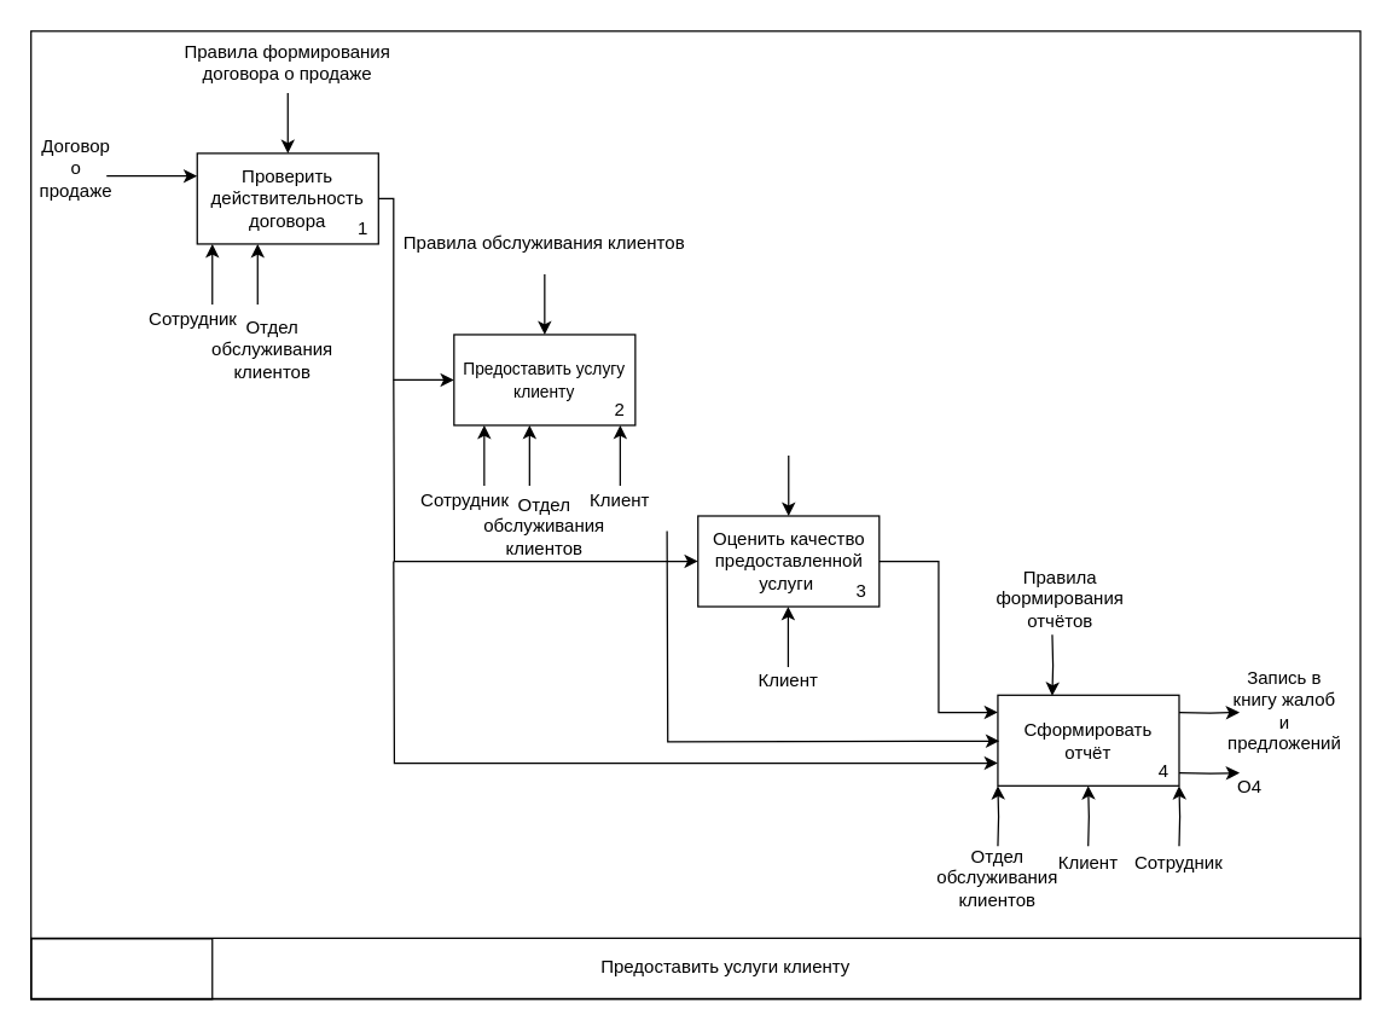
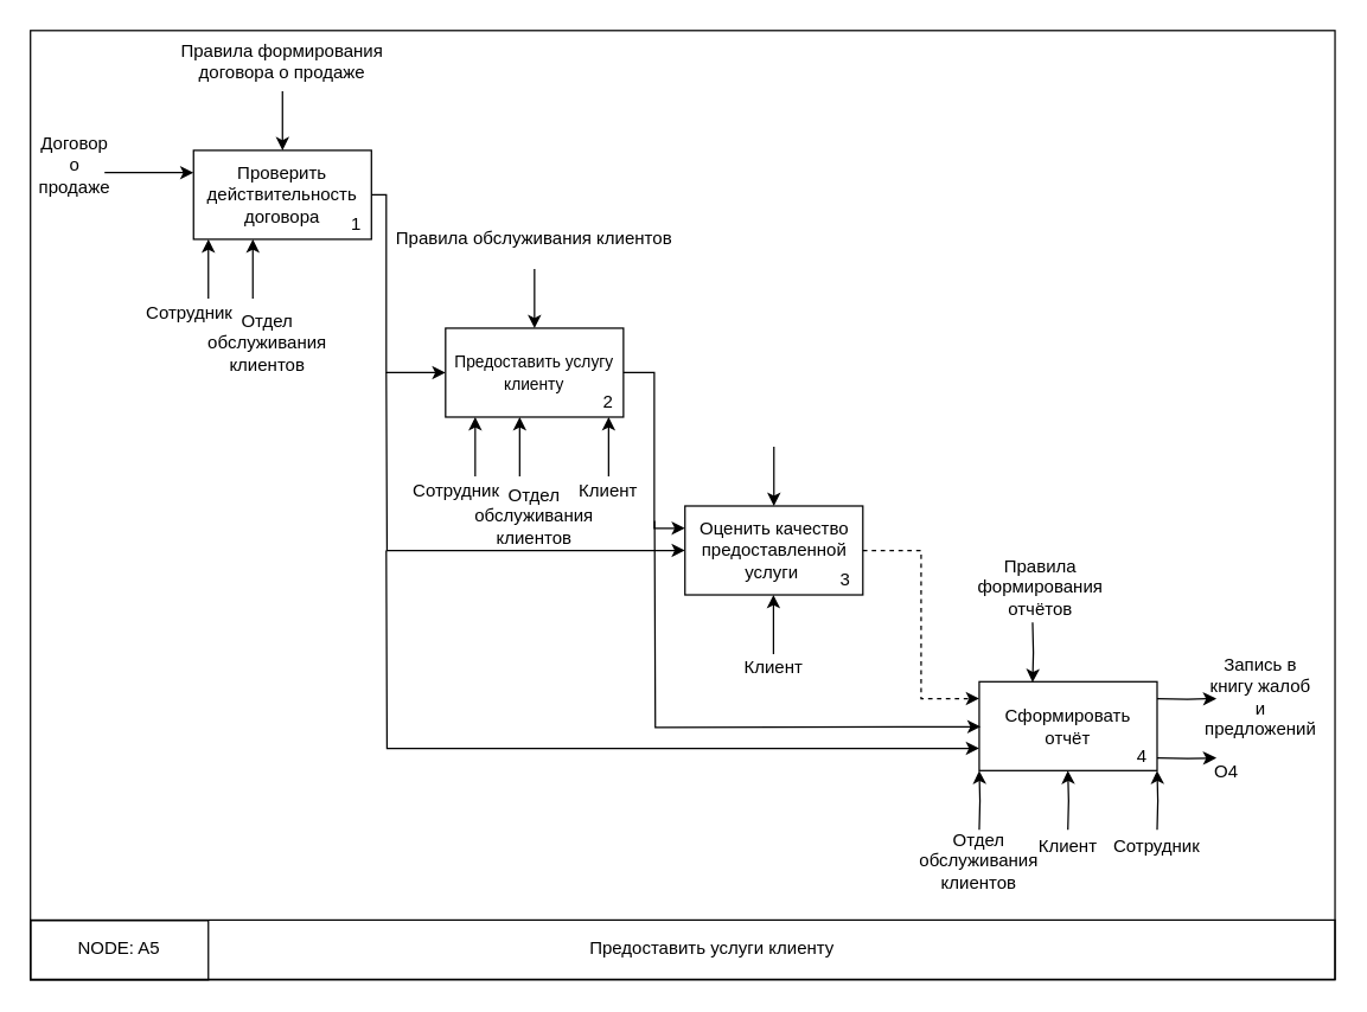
+ <mxCell id="15" style="edgeStyle=orthogonalEdgeStyle;rounded=0;orthogonalLoop=1;jettySize=auto;html=1;exitX=1;exitY=0.5;exitDx=0;exitDy=0;startArrow=none;startFill=0;endArrow=classic;endFill=1;entryX=0;entryY=0.25;entryDx=0;entryDy=0;" edge="1" parent="1" source="16" target="22"><mxGeometry relative="1" as="geometry"><mxPoint x="440" y="251" as="targetPoint" /></mxGeometry></mxCell>
- <mxCell id="21" style="edgeStyle=orthogonalEdgeStyle;rounded=0;orthogonalLoop=1;jettySize=auto;html=1;exitX=1;exitY=0.5;exitDx=0;exitDy=0;startArrow=none;startFill=0;endArrow=classic;endFill=1;entryX=0;entryY=0.19;entryDx=0;entryDy=0;entryPerimeter=0;" edge="1" parent="1" source="22" target="28"><mxGeometry relative="1" as="geometry"><mxPoint x="619.81" y="370.857" as="targetPoint" /></mxGeometry></mxCell>
+ <mxCell id="21" style="edgeStyle=orthogonalEdgeStyle;rounded=0;orthogonalLoop=1;jettySize=auto;html=1;exitX=1;exitY=0.5;exitDx=0;exitDy=0;startArrow=none;startFill=0;endArrow=classic;endFill=1;entryX=0;entryY=0.19;entryDx=0;entryDy=0;entryPerimeter=0;dashed=1;" edge="1" parent="1" source="22" target="28"><mxGeometry relative="1" as="geometry"><mxPoint x="619.81" y="370.857" as="targetPoint" /></mxGeometry></mxCell>
+ <mxCell id="5" value="NODE: A5" style="text;html=1;strokeColor=none;fillColor=none;align=center;verticalAlign=middle;whiteSpace=wrap;rounded=0;" vertex="1" parent="1"><mxGeometry x="45" y="629.79" width="70" height="20" as="geometry" /></mxCell>
